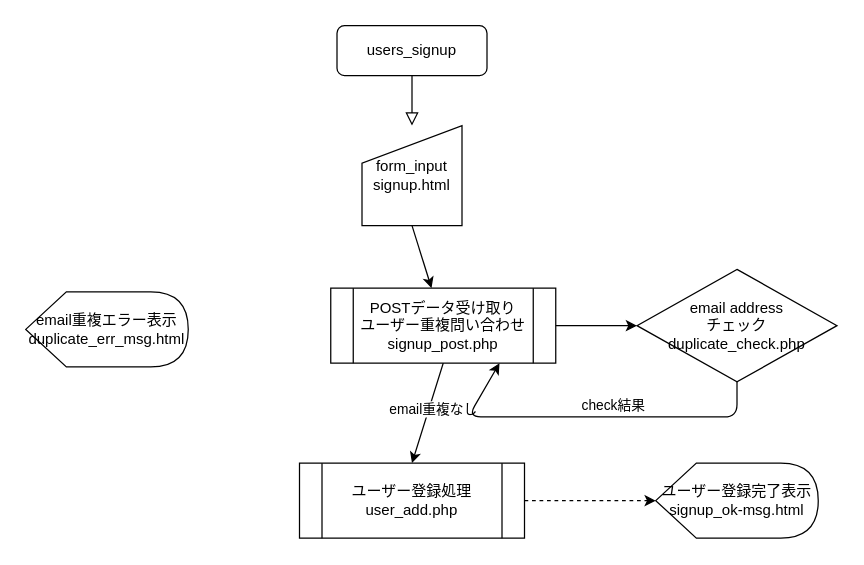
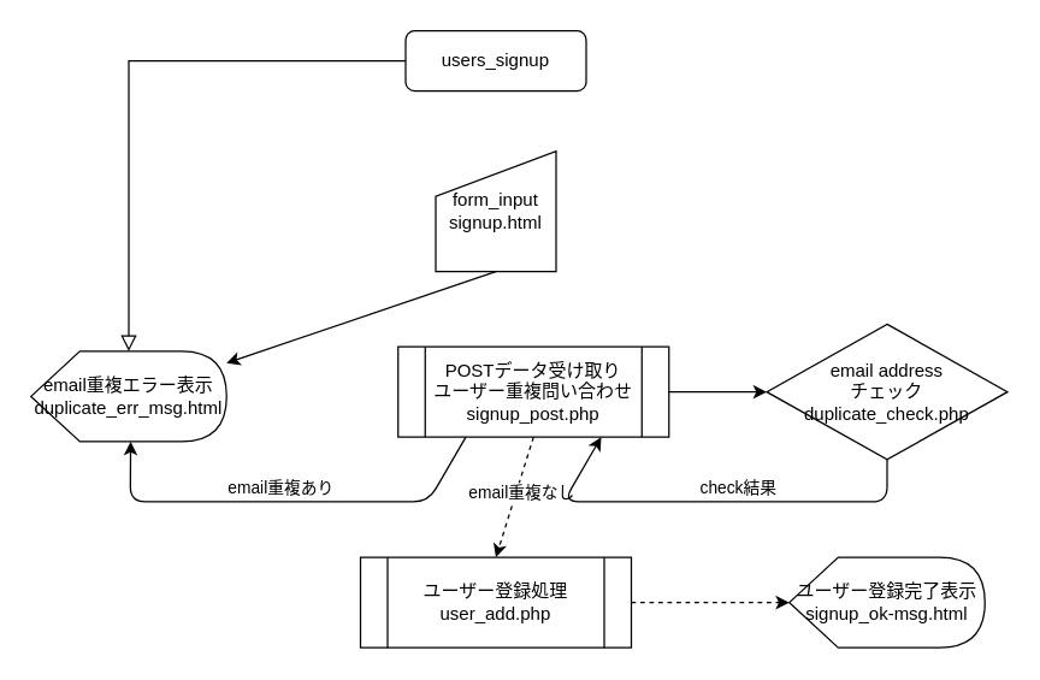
- <mxCell id="2" value="" style="rounded=0;html=1;jettySize=auto;orthogonalLoop=1;fontSize=11;endArrow=block;endFill=0;endSize=8;strokeWidth=1;shadow=0;labelBackgroundColor=none;edgeStyle=orthogonalEdgeStyle;" edge="1" parent="1" source="3" target="5"><mxGeometry relative="1" as="geometry"><mxPoint x="299" y="110" as="targetPoint" /></mxGeometry></mxCell>
+ <mxCell id="2" value="" style="rounded=0;html=1;jettySize=auto;orthogonalLoop=1;fontSize=11;endArrow=block;endFill=0;endSize=8;strokeWidth=1;shadow=0;labelBackgroundColor=none;edgeStyle=orthogonalEdgeStyle;" edge="1" parent="1" source="3" target="15"><mxGeometry relative="1" as="geometry"><mxPoint x="299" y="110" as="targetPoint" /></mxGeometry></mxCell>
- <mxCell id="4" style="edgeStyle=none;html=1;exitX=0.5;exitY=1;exitDx=0;exitDy=0;" edge="1" parent="1" source="5" target="6"><mxGeometry relative="1" as="geometry" /></mxCell>
+ <mxCell id="4" style="edgeStyle=none;html=1;exitX=0.5;exitY=1;exitDx=0;exitDy=0;" edge="1" parent="1" source="5" target="15"><mxGeometry relative="1" as="geometry" /></mxCell>
+ <mxCell id="8" style="edgeStyle=none;html=1;entryX=0;entryY=0;entryDx=66.25;entryDy=60;entryPerimeter=0;exitX=0.25;exitY=1;exitDx=0;exitDy=0;" edge="1" parent="1" source="6" target="15"><mxGeometry relative="1" as="geometry"><mxPoint x="250" y="300" as="sourcePoint" /><Array as="points"><mxPoint x="284" y="333" /><mxPoint x="86" y="333" /></Array></mxGeometry></mxCell>
+ <mxCell id="9" value="email重複あり" style="edgeLabel;html=1;align=center;verticalAlign=middle;resizable=0;points=[];" vertex="1" connectable="0" parent="8"><mxGeometry x="-0.086" y="-1" relative="1" as="geometry"><mxPoint x="-17" y="-9" as="offset" /></mxGeometry></mxCell>
- <mxCell id="10" style="edgeStyle=none;html=1;entryX=0.5;entryY=0;entryDx=0;entryDy=0;exitX=0.5;exitY=1;exitDx=0;exitDy=0;" edge="1" parent="1" source="6" target="17"><mxGeometry relative="1" as="geometry"><mxPoint x="320" y="310" as="sourcePoint" /></mxGeometry></mxCell>
+ <mxCell id="10" style="edgeStyle=none;html=1;entryX=0.5;entryY=0;entryDx=0;entryDy=0;exitX=0.5;exitY=1;exitDx=0;exitDy=0;dashed=1;" edge="1" parent="1" source="6" target="17"><mxGeometry relative="1" as="geometry"><mxPoint x="320" y="310" as="sourcePoint" /></mxGeometry></mxCell>
